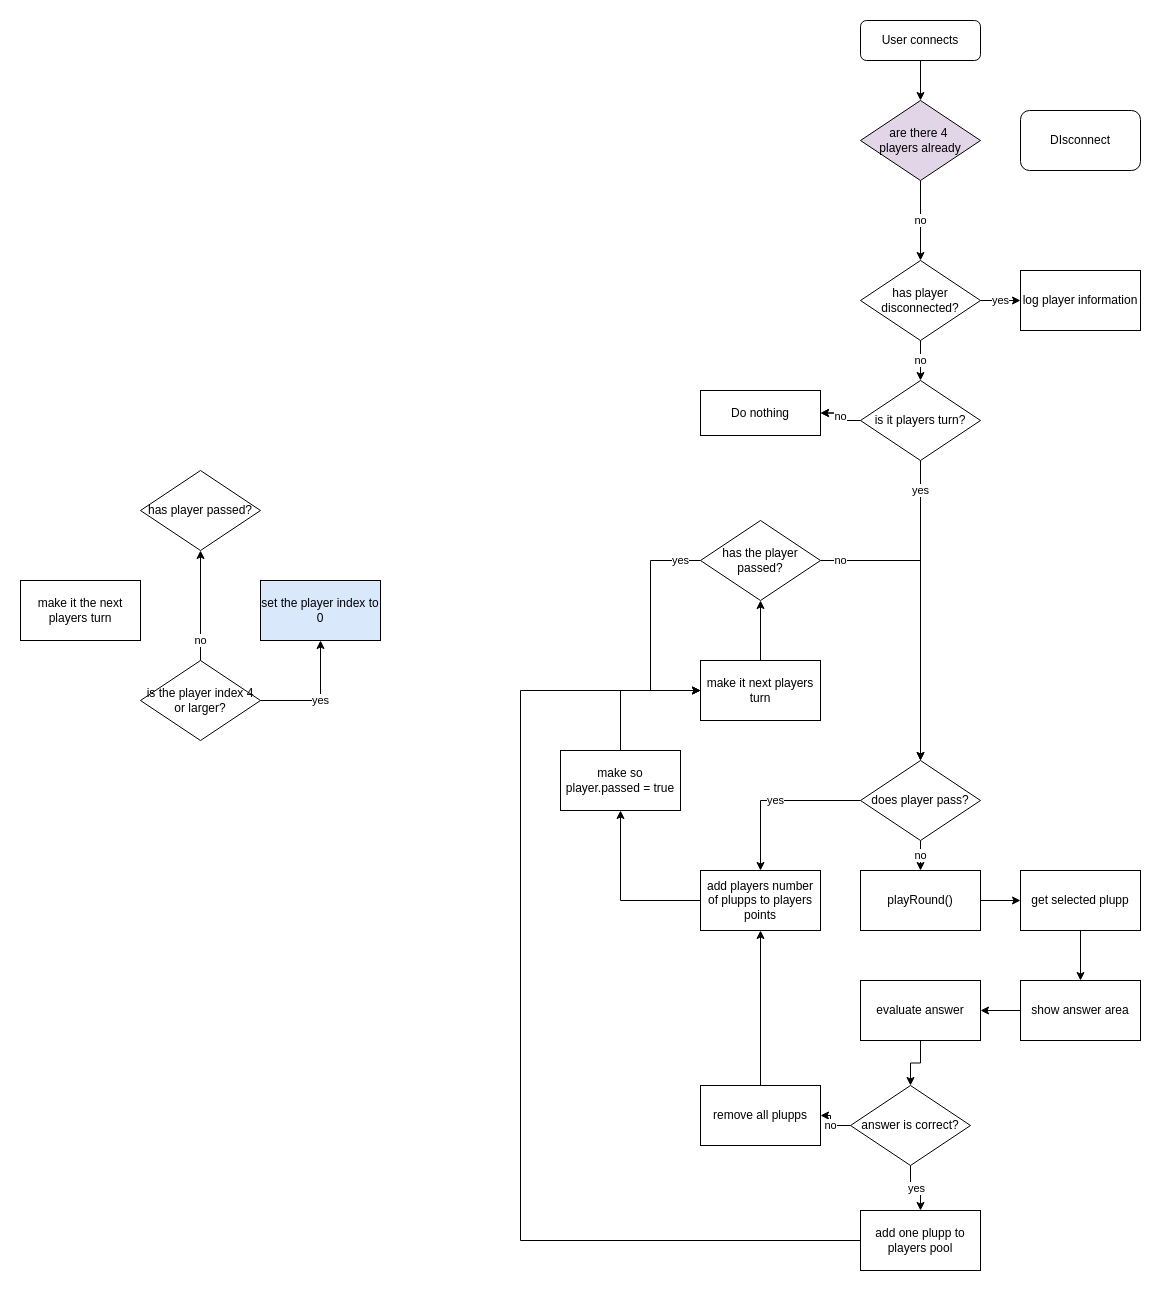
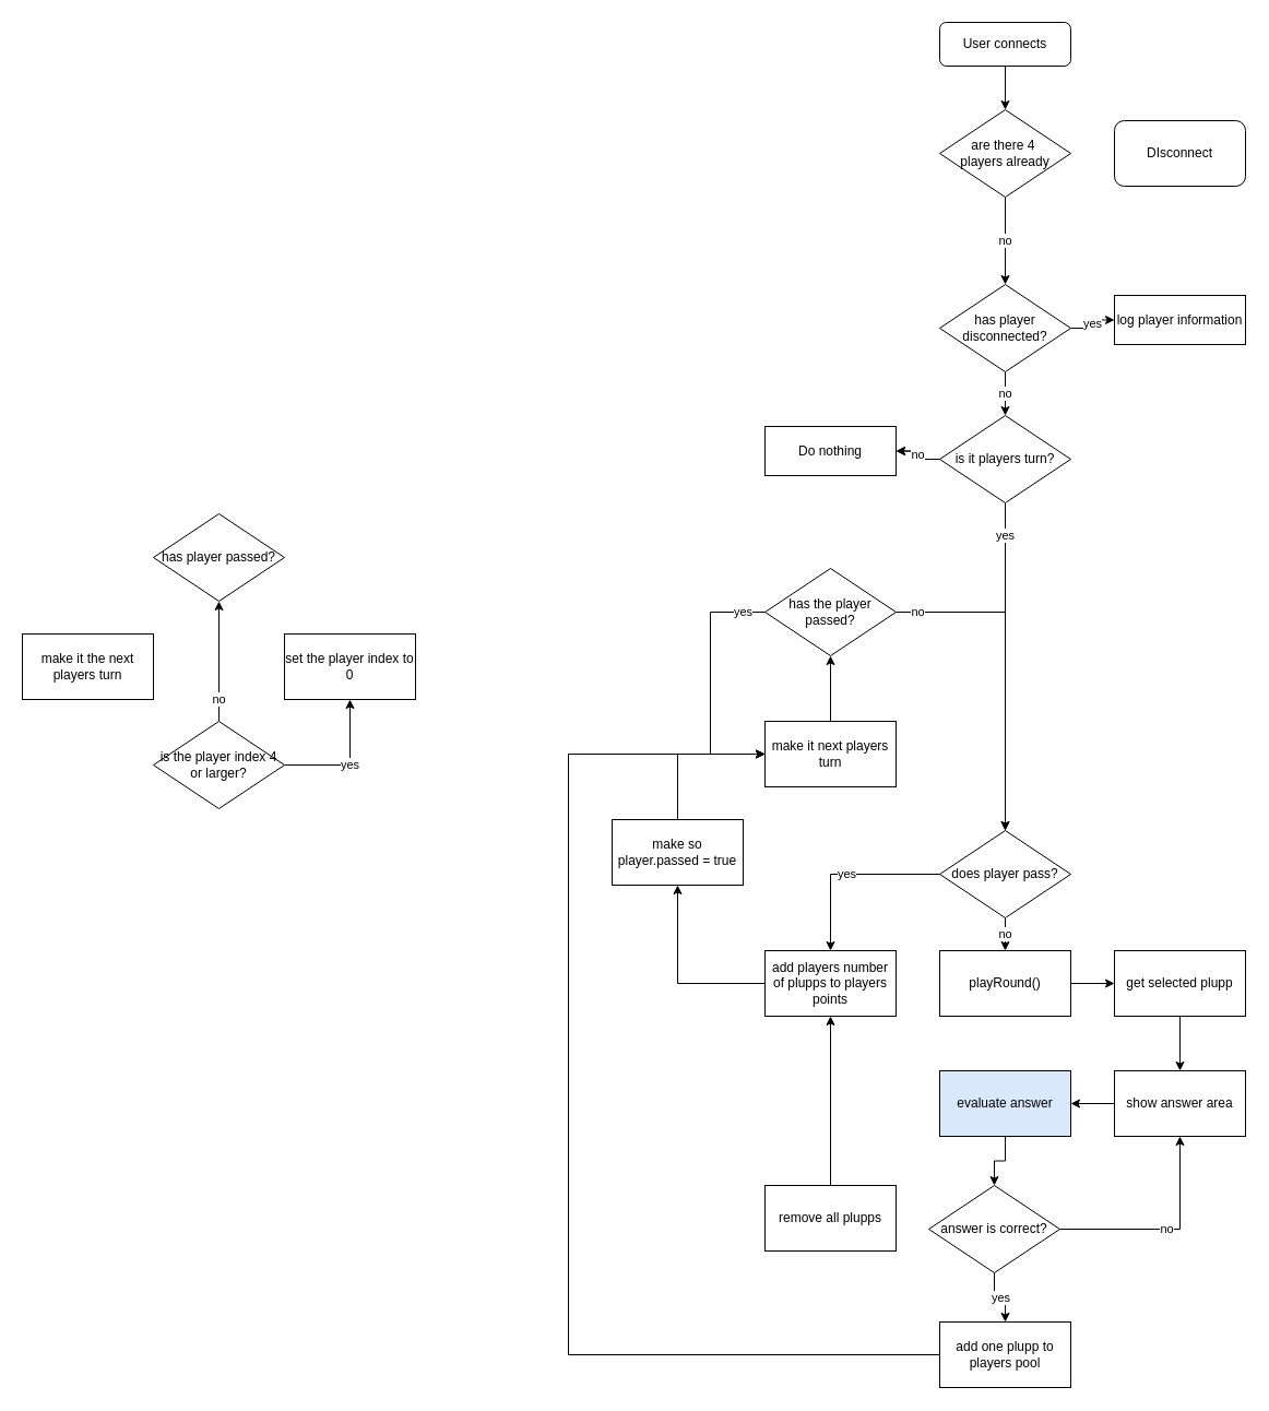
- <mxCell id="5" value="are there 4&amp;nbsp;&lt;br&gt;players already" style="rhombus;whiteSpace=wrap;html=1;fillColor=#e1d5e7;" parent="1" vertex="1"><mxGeometry x="860" y="100" width="120" height="80" as="geometry" /></mxCell>
+ <mxCell id="5" value="are there 4&amp;nbsp;&lt;br&gt;players already" style="rhombus;whiteSpace=wrap;html=1;" parent="1" vertex="1"><mxGeometry x="860" y="100" width="120" height="80" as="geometry" /></mxCell>
- <mxCell id="10" value="log player information" style="whiteSpace=wrap;html=1;" parent="1" vertex="1"><mxGeometry x="1020" y="270" width="120" height="60" as="geometry" /></mxCell>
+ <mxCell id="10" value="log player information" style="whiteSpace=wrap;html=1;" parent="1" vertex="1"><mxGeometry x="1020" y="270" width="120" height="45" as="geometry" /></mxCell>
- <mxCell id="46" value="set the player index to 0" style="whiteSpace=wrap;html=1;fillColor=#dae8fc;" vertex="1" parent="1"><mxGeometry x="260" y="580" width="120" height="60" as="geometry" /></mxCell>
+ <mxCell id="46" value="set the player index to 0" style="whiteSpace=wrap;html=1;" vertex="1" parent="1"><mxGeometry x="260" y="580" width="120" height="60" as="geometry" /></mxCell>
- <mxCell id="23" value="evaluate answer" style="whiteSpace=wrap;html=1;" parent="1" vertex="1"><mxGeometry x="860" y="980" width="120" height="60" as="geometry" /></mxCell>
+ <mxCell id="23" value="evaluate answer" style="whiteSpace=wrap;html=1;fillColor=#dae8fc;" parent="1" vertex="1"><mxGeometry x="860" y="980" width="120" height="60" as="geometry" /></mxCell>
- <mxCell id="24" value="no" style="edgeStyle=orthogonalEdgeStyle;rounded=0;orthogonalLoop=1;jettySize=auto;html=1;" parent="1" source="26" target="28" edge="1"><mxGeometry relative="1" as="geometry" /></mxCell>
+ <mxCell id="24" value="no" style="edgeStyle=orthogonalEdgeStyle;rounded=0;orthogonalLoop=1;jettySize=auto;html=1;" parent="1" source="26" target="21" edge="1"><mxGeometry relative="1" as="geometry" /></mxCell>
